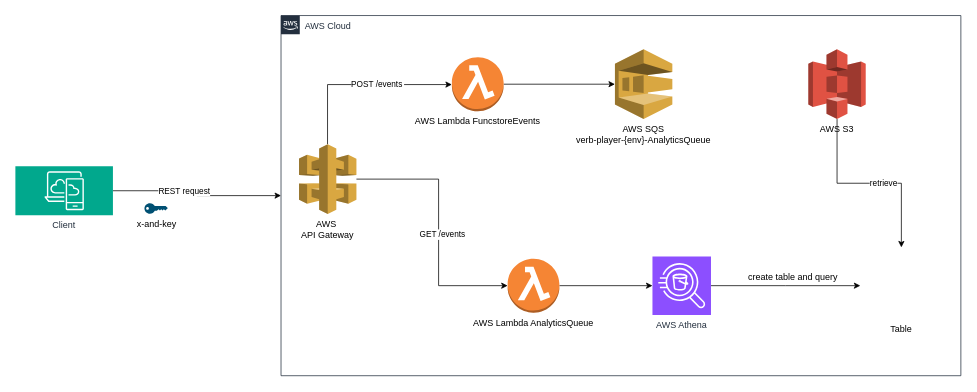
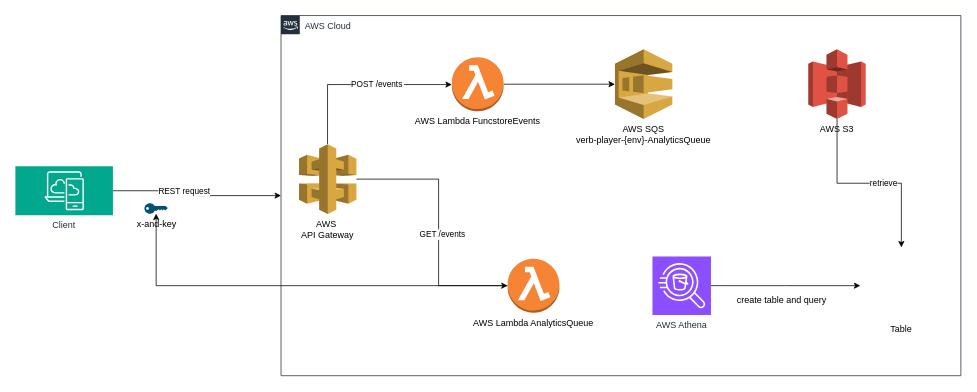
- <mxCell id="18" value="create table and query" style="text;align=center;verticalAlign=middle;resizable=0;points=[];autosize=1;strokeColor=none;fillColor=none;labelBorderColor=none;spacing=2;fontFamily=Helvetica;fontStyle=0" vertex="1" parent="2"><mxGeometry x="614" y="335" width="137" height="26" as="geometry" /></mxCell>
+ <mxCell id="18" value="create table and query" style="text;align=center;verticalAlign=middle;resizable=0;points=[];autosize=1;strokeColor=none;fillColor=none;labelBorderColor=none;spacing=2;fontFamily=Helvetica;fontStyle=0" vertex="1" parent="2"><mxGeometry x="599" y="365" width="137" height="26" as="geometry" /></mxCell>
- <mxCell id="10" value="" style="edgeStyle=orthogonalEdgeStyle;rounded=0;orthogonalLoop=1;jettySize=auto;labelBorderColor=none;spacing=2;fontFamily=Helvetica;fontStyle=0" edge="1" parent="2" source="11" target="4"><mxGeometry relative="1" as="geometry" /></mxCell>
+ <mxCell id="10" value="" style="edgeStyle=orthogonalEdgeStyle;rounded=0;orthogonalLoop=1;jettySize=auto;labelBorderColor=none;spacing=2;fontFamily=Helvetica;fontStyle=0;" edge="1" parent="2" source="11" target="23"><mxGeometry relative="1" as="geometry" /></mxCell>
